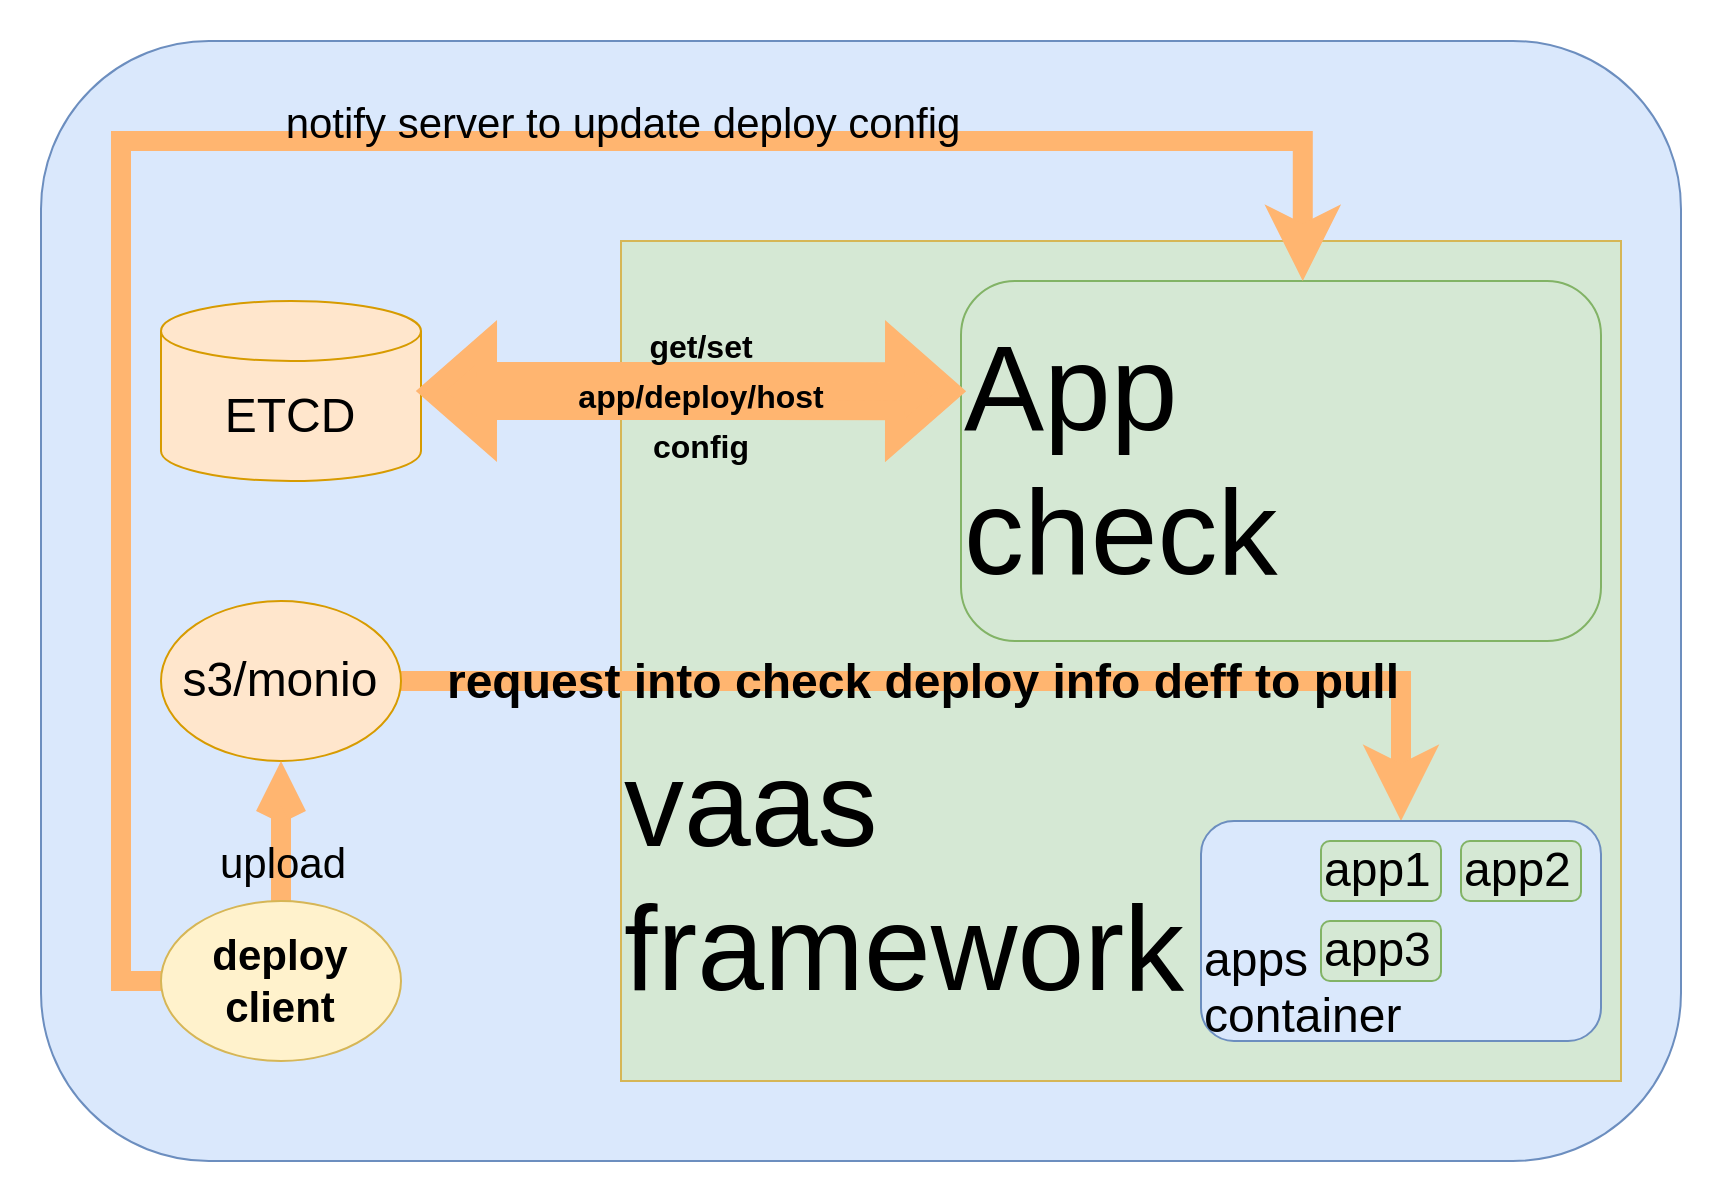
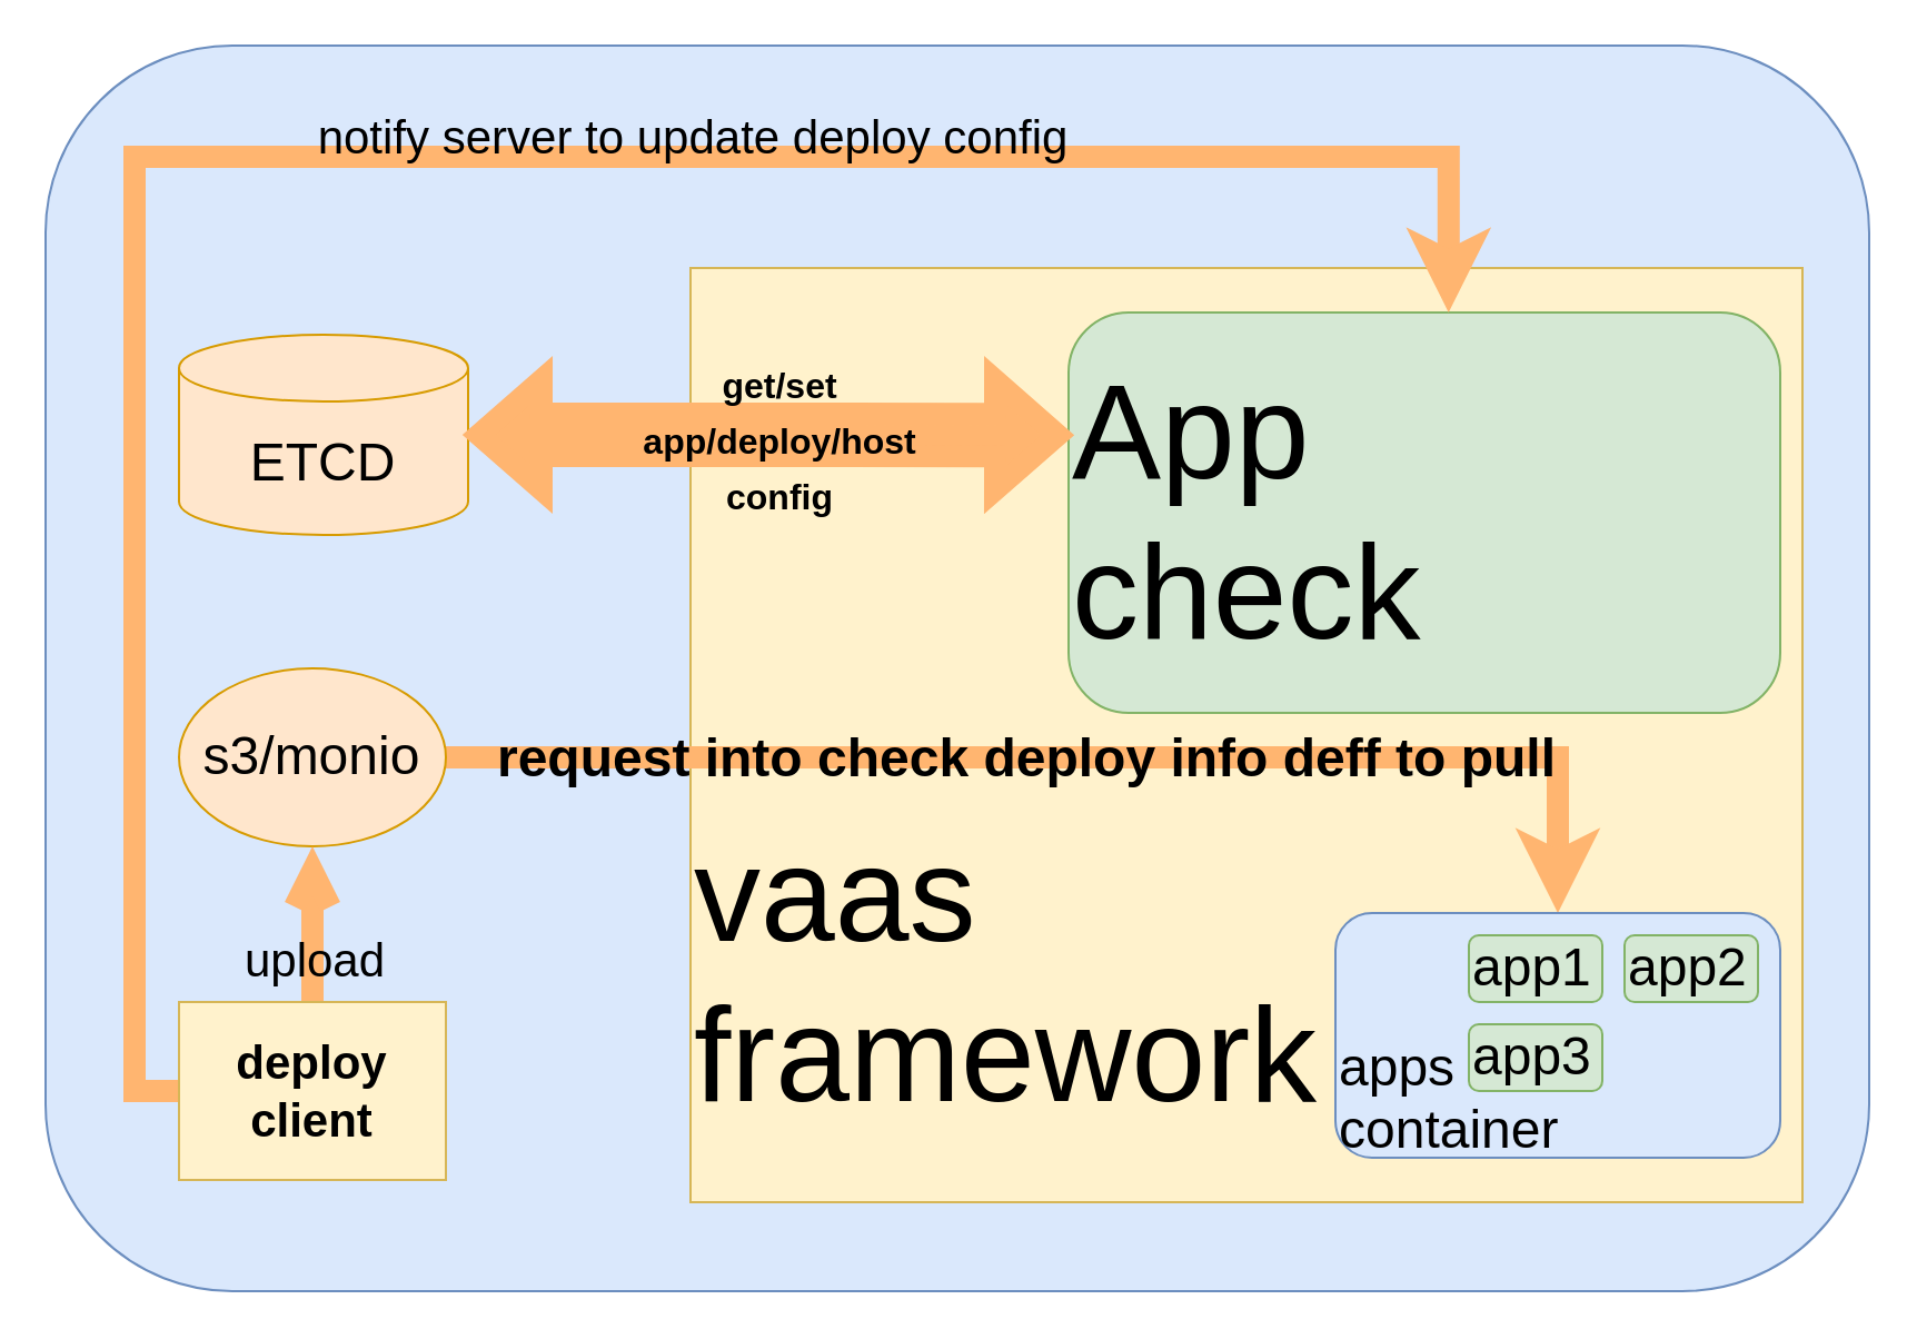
- <mxCell id="3" value="&lt;font style=&quot;font-size: 60px&quot;&gt;&lt;br&gt;&lt;br&gt;&lt;br&gt;vaas&lt;br&gt;framework&lt;/font&gt;" style="rounded=0;whiteSpace=wrap;html=1;labelBackgroundColor=none;fontSize=12;align=left;fillColor=#d5e8d4;strokeColor=#d6b656;" parent="1" vertex="1"><mxGeometry x="310" y="120" width="500" height="420" as="geometry" /></mxCell>
+ <mxCell id="3" value="&lt;font style=&quot;font-size: 60px&quot;&gt;&lt;br&gt;&lt;br&gt;&lt;br&gt;vaas&lt;br&gt;framework&lt;/font&gt;" style="rounded=0;whiteSpace=wrap;html=1;labelBackgroundColor=none;fontSize=12;align=left;fillColor=#fff2cc;strokeColor=#d6b656;" parent="1" vertex="1"><mxGeometry x="310" y="120" width="500" height="420" as="geometry" /></mxCell>
- <mxCell id="17" value="&lt;font style=&quot;font-size: 21px&quot;&gt;&lt;b&gt;deploy&lt;br&gt;client&lt;/b&gt;&lt;/font&gt;" style="ellipse;whiteSpace=wrap;html=1;labelBackgroundColor=none;fontSize=16;align=center;fillColor=#fff2cc;strokeColor=#d6b656;" parent="1" vertex="1"><mxGeometry x="80" y="450" width="120" height="80" as="geometry" /></mxCell>
+ <mxCell id="17" value="&lt;font style=&quot;font-size: 21px&quot;&gt;&lt;b&gt;deploy&lt;br&gt;client&lt;/b&gt;&lt;/font&gt;" style="whiteSpace=wrap;html=1;labelBackgroundColor=none;fontSize=16;align=center;fillColor=#fff2cc;strokeColor=#d6b656;rounded=0;" parent="1" vertex="1"><mxGeometry x="80" y="450" width="120" height="80" as="geometry" /></mxCell>
